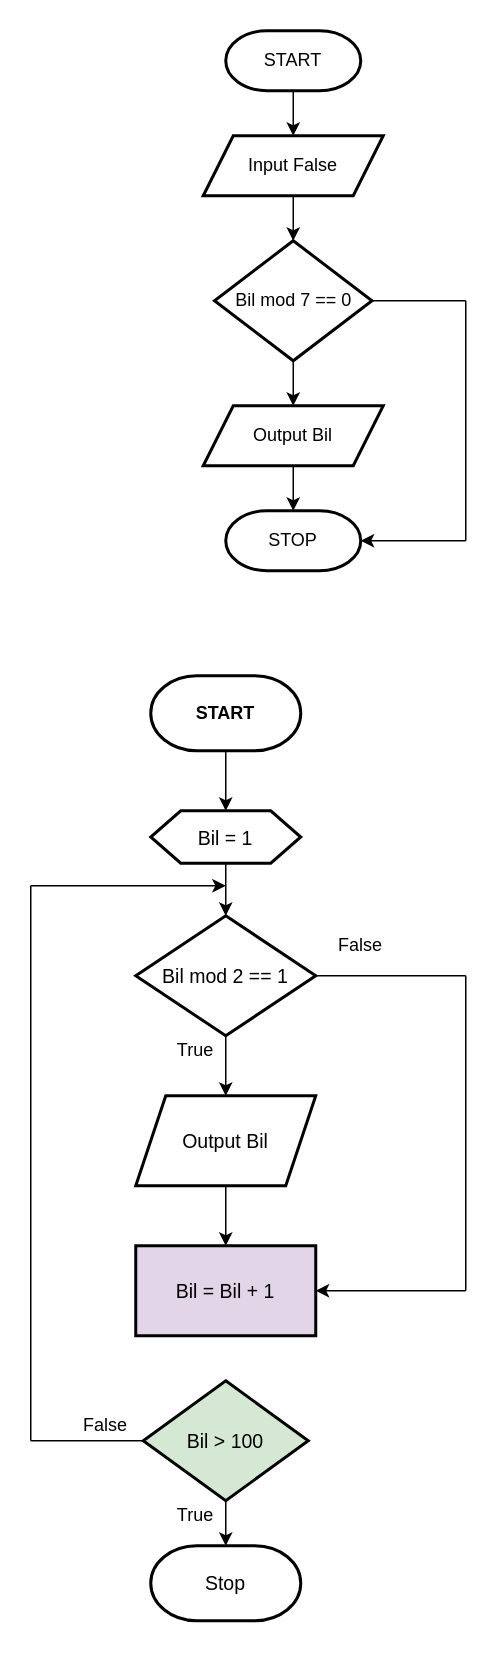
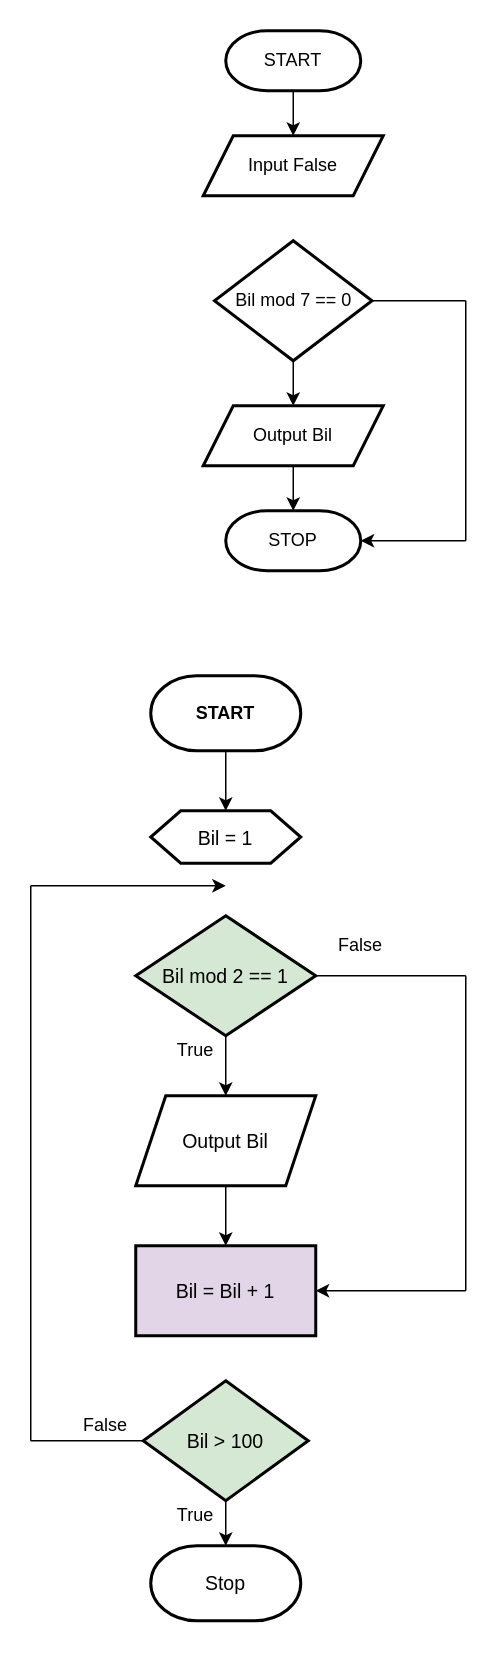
- <mxCell id="26" value="" style="edgeStyle=orthogonalEdgeStyle;rounded=0;orthogonalLoop=1;jettySize=auto;html=1;" edge="1" parent="1" source="27" target="29"><mxGeometry relative="1" as="geometry" /></mxCell>
- <mxCell id="4" value="" style="edgeStyle=orthogonalEdgeStyle;rounded=0;orthogonalLoop=1;jettySize=auto;html=1;" edge="1" parent="1" source="5" target="7"><mxGeometry relative="1" as="geometry" /></mxCell>
- <mxCell id="7" value="&lt;font style=&quot;font-size: 13px&quot;&gt;Bil mod 2 == 1&lt;/font&gt;" style="rhombus;whiteSpace=wrap;html=1;strokeWidth=2;" vertex="1" parent="1"><mxGeometry x="90" y="610" width="120" height="80" as="geometry" /></mxCell>
+ <mxCell id="7" value="&lt;font style=&quot;font-size: 13px&quot;&gt;Bil mod 2 == 1&lt;/font&gt;" style="rhombus;whiteSpace=wrap;html=1;strokeWidth=2;fillColor=#d5e8d4;" vertex="1" parent="1"><mxGeometry x="90" y="610" width="120" height="80" as="geometry" /></mxCell>
